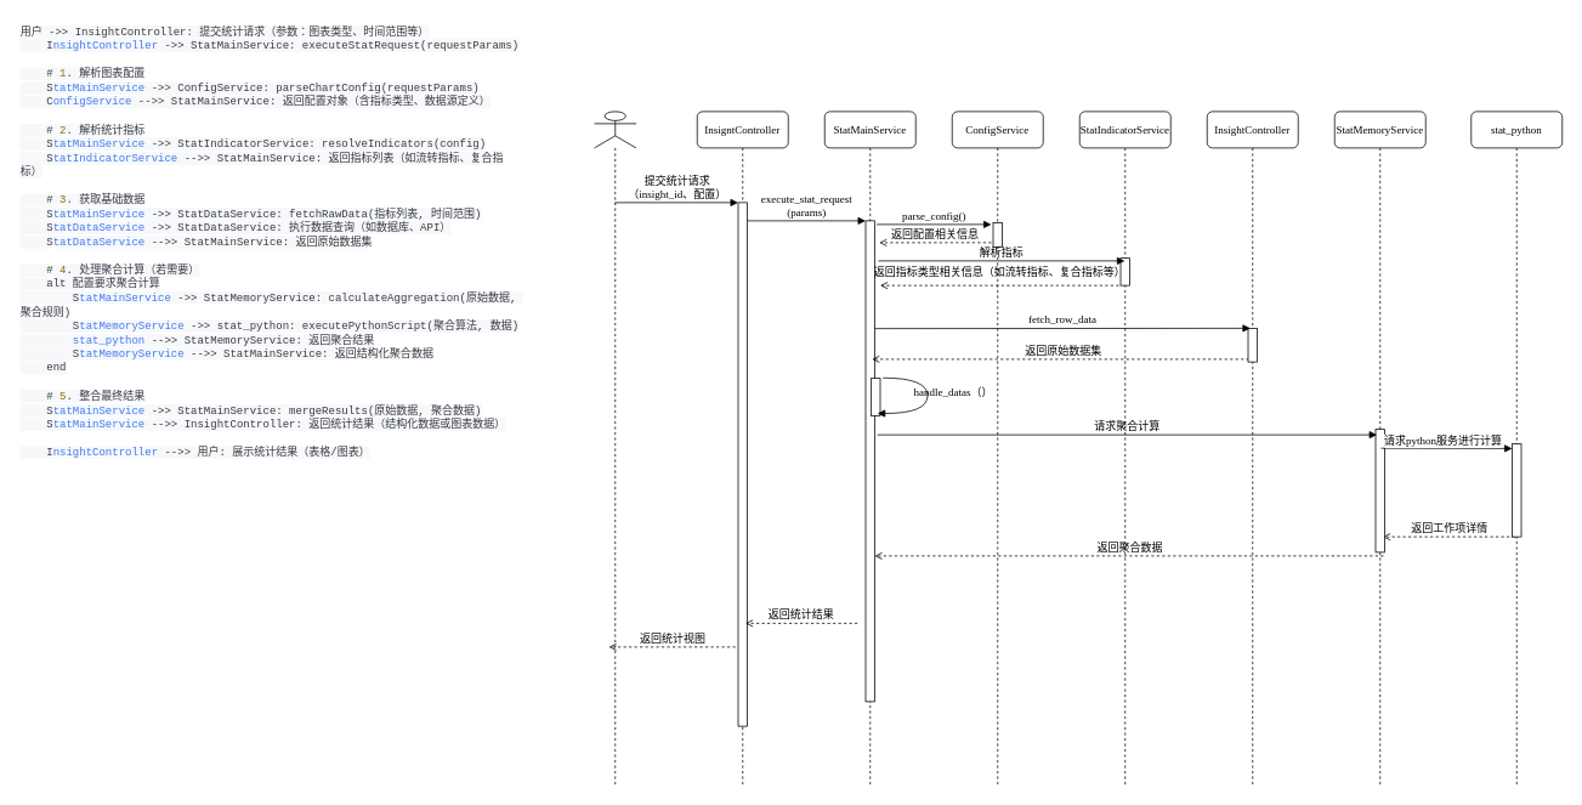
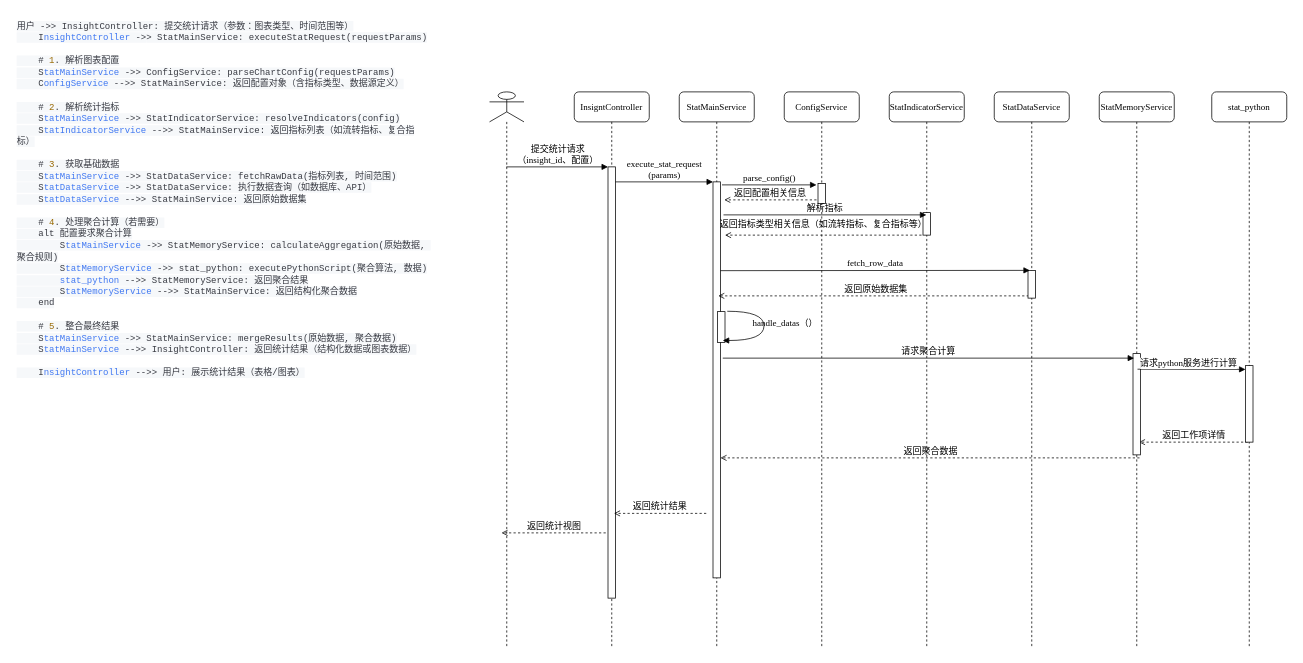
- <mxCell id="15" value="InsightController" style="shape=umlLifeline;perimeter=lifelinePerimeter;whiteSpace=wrap;html=1;container=1;collapsible=0;recursiveResize=0;outlineConnect=0;rounded=1;shadow=0;comic=0;labelBackgroundColor=none;strokeWidth=1;fontFamily=Verdana;fontSize=12;align=center;" vertex="1" parent="1"><mxGeometry x="1325" y="122" width="100" height="740" as="geometry" /></mxCell>
+ <mxCell id="15" value="StatDataService" style="shape=umlLifeline;perimeter=lifelinePerimeter;whiteSpace=wrap;html=1;container=1;collapsible=0;recursiveResize=0;outlineConnect=0;rounded=1;shadow=0;comic=0;labelBackgroundColor=none;strokeWidth=1;fontFamily=Verdana;fontSize=12;align=center;" vertex="1" parent="1"><mxGeometry x="1325" y="122" width="100" height="740" as="geometry" /></mxCell>
